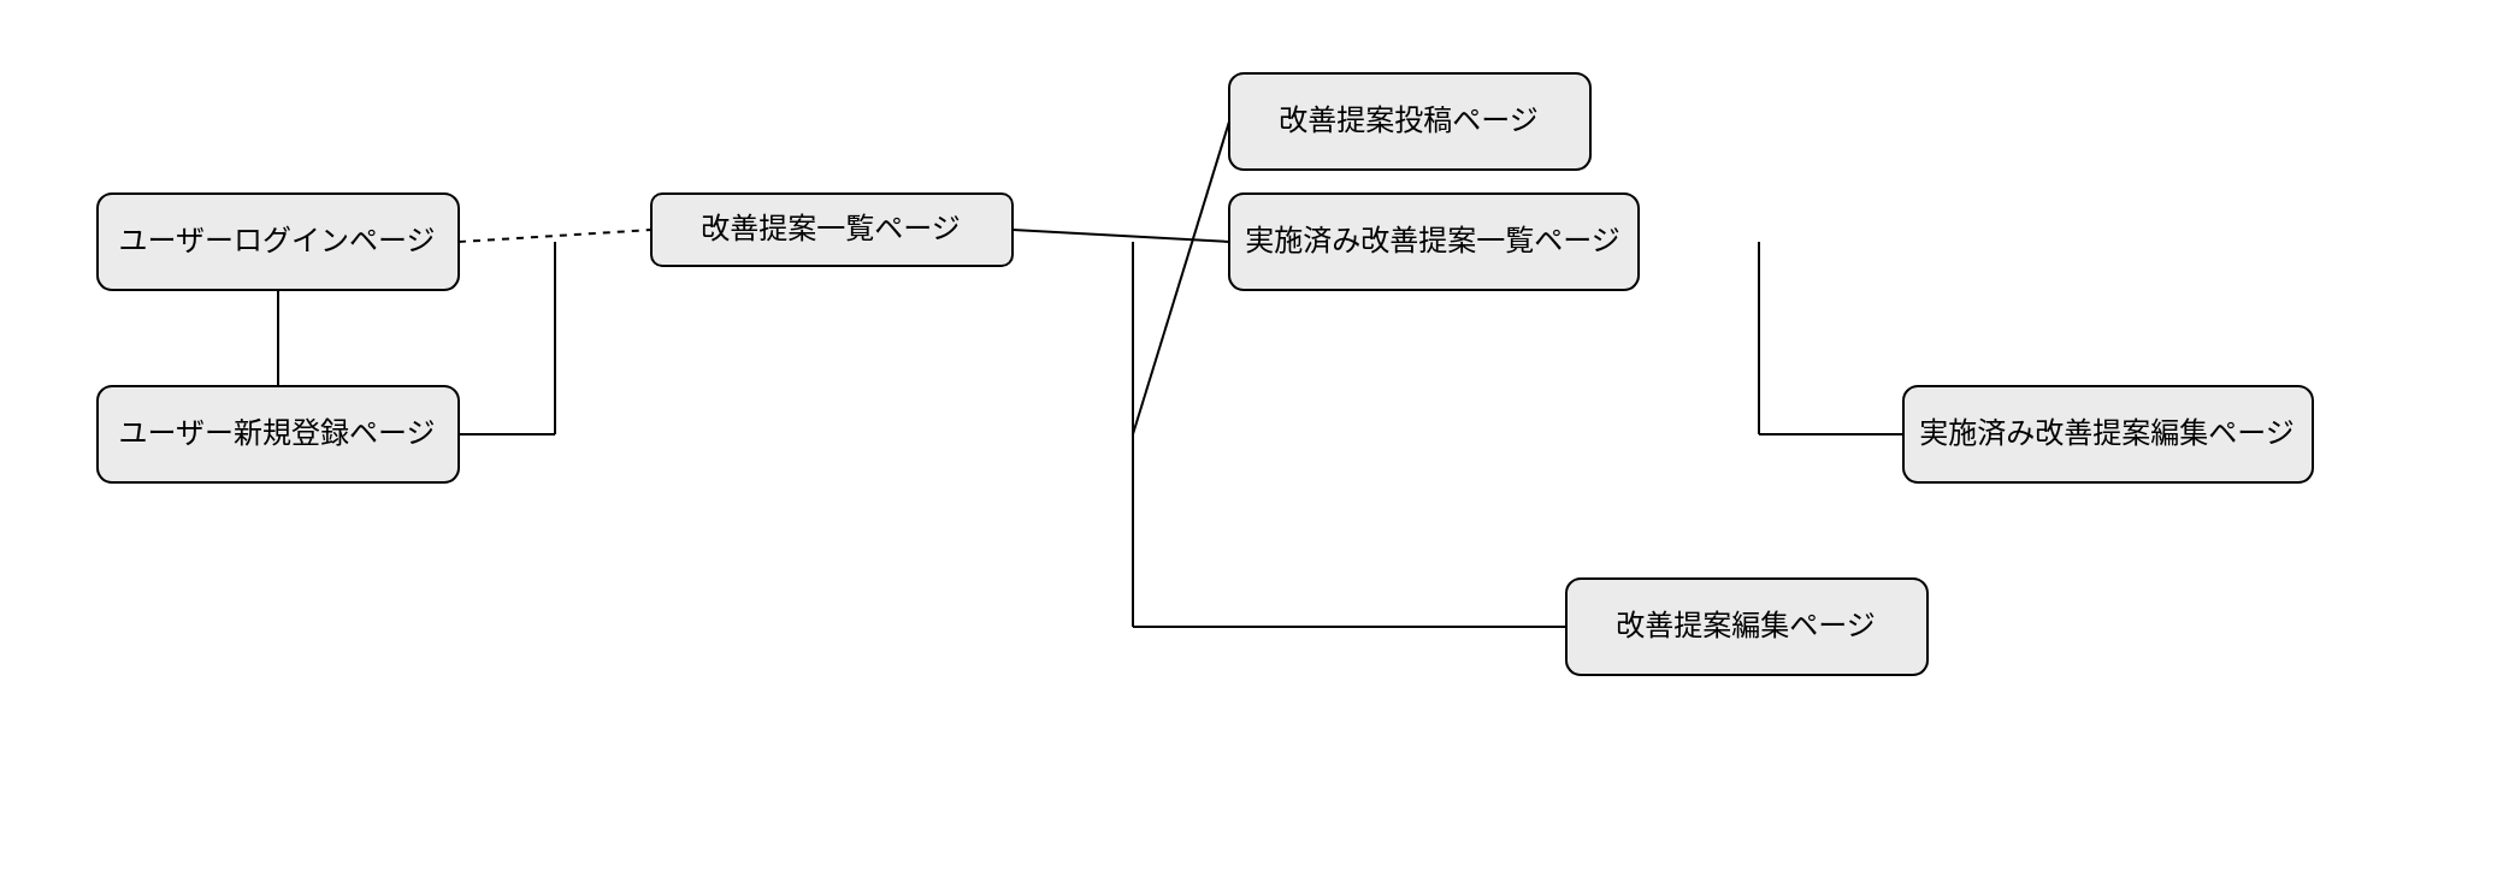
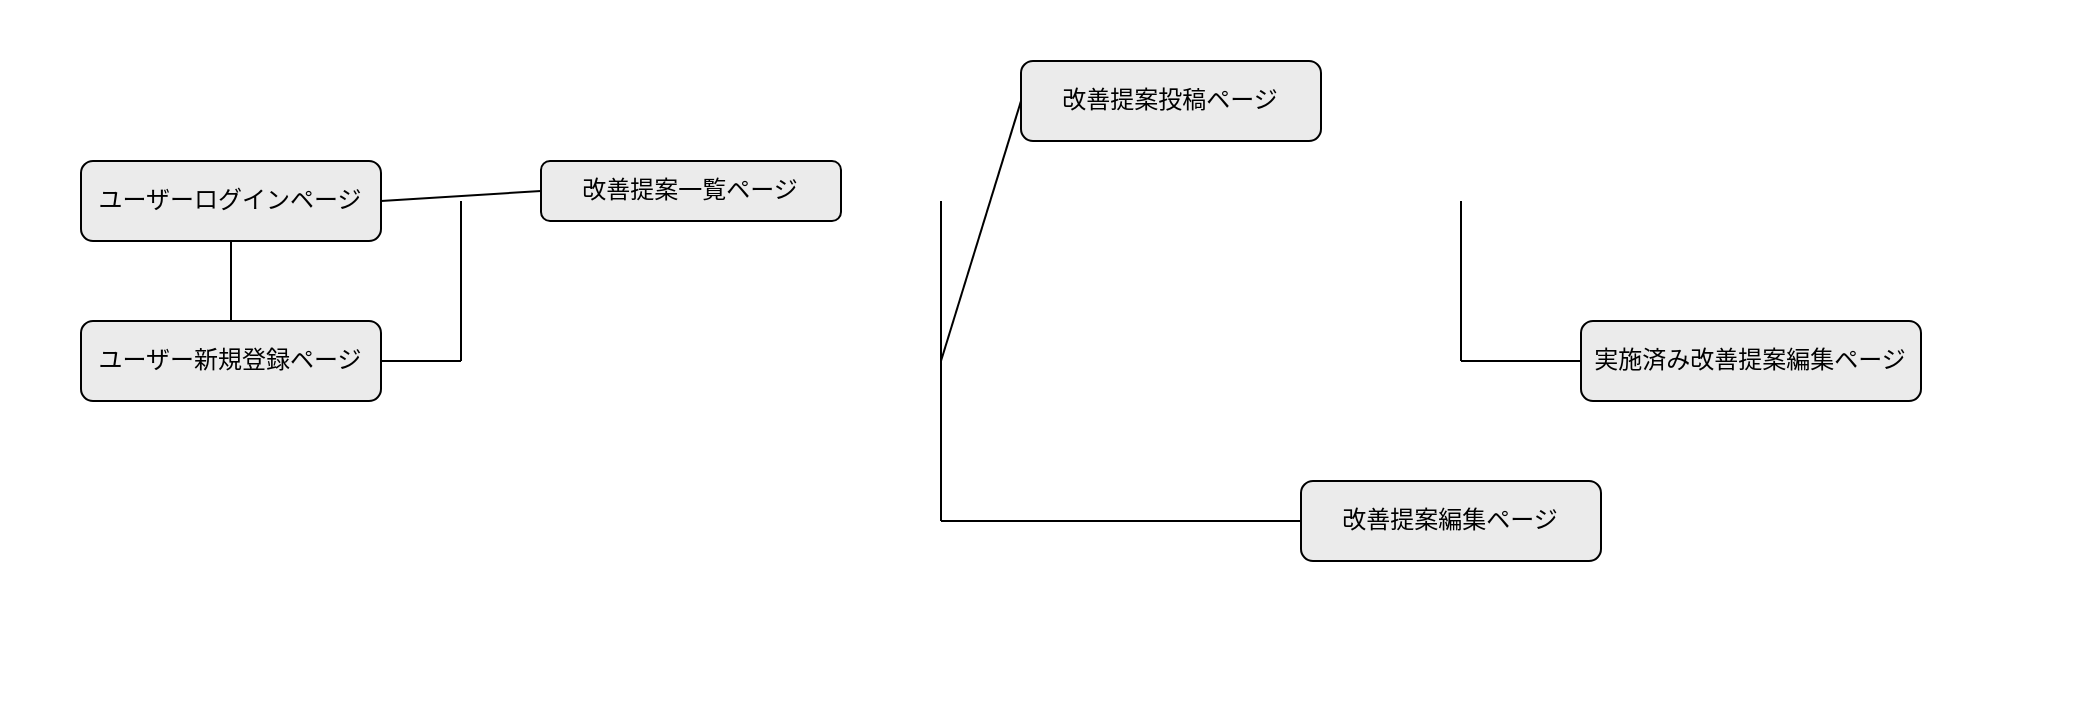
- <mxCell id="14" value="" style="endArrow=none;html=1;rounded=0;fontSize=13;fontColor=#000000;strokeColor=#000000;strokeWidth=1;entryX=0;entryY=0.5;entryDx=0;entryDy=0;exitX=1;exitY=0.5;exitDx=0;exitDy=0;dashed=1;" edge="1" parent="1" source="3" target="5"><mxGeometry relative="1" as="geometry"><mxPoint x="230" y="90" as="sourcePoint" /><mxPoint x="230" y="50" as="targetPoint" /></mxGeometry></mxCell>
+ <mxCell id="14" value="" style="endArrow=none;html=1;rounded=0;fontSize=13;fontColor=#000000;strokeColor=#000000;strokeWidth=1;entryX=0;entryY=0.5;entryDx=0;entryDy=0;exitX=1;exitY=0.5;exitDx=0;exitDy=0;" edge="1" parent="1" source="3" target="5"><mxGeometry relative="1" as="geometry"><mxPoint x="230" y="90" as="sourcePoint" /><mxPoint x="230" y="50" as="targetPoint" /></mxGeometry></mxCell>
- <mxCell id="17" value="" style="endArrow=none;html=1;rounded=0;fontSize=13;fontColor=#000000;strokeColor=#000000;strokeWidth=1;entryX=0;entryY=0.5;entryDx=0;entryDy=0;exitX=1;exitY=0.5;exitDx=0;exitDy=0;" edge="1" parent="1" source="5" target="6"><mxGeometry relative="1" as="geometry"><mxPoint x="460" y="100" as="sourcePoint" /><mxPoint x="460" y="60" as="targetPoint" /></mxGeometry></mxCell>
- <mxCell id="6" value="&lt;font color=&quot;#000000&quot; style=&quot;font-size: 12px;&quot;&gt;実施済み改善提案一覧ページ&lt;/font&gt;" style="rounded=1;whiteSpace=wrap;html=1;labelBackgroundColor=none;strokeColor=default;fillColor=#EBEBEB;fontSize=12;" vertex="1" parent="1"><mxGeometry x="510" y="80" width="170" height="40" as="geometry" /></mxCell>
